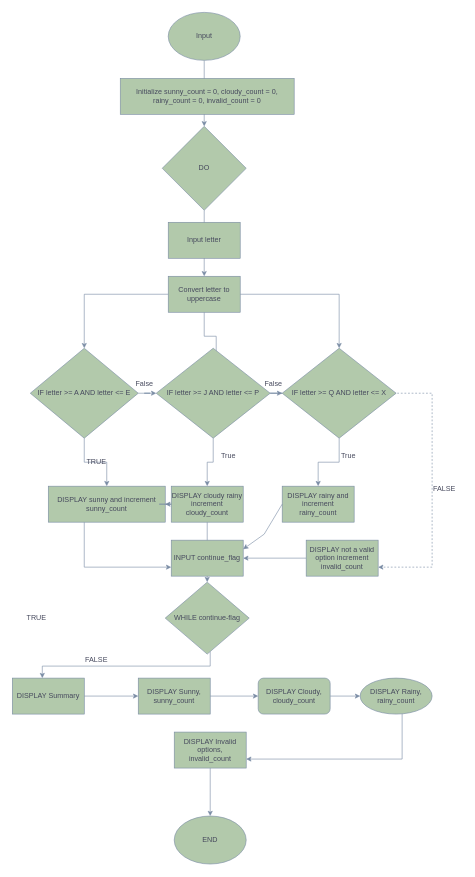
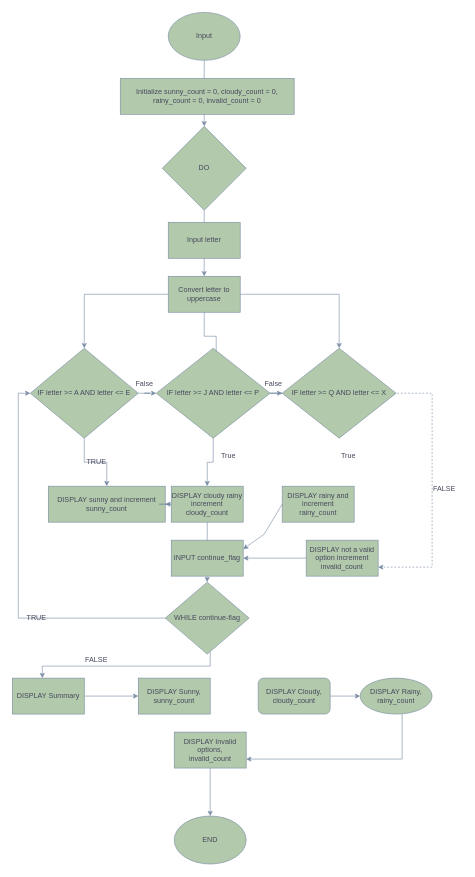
+ <mxCell id="28" value="" style="edgeStyle=orthogonalEdgeStyle;rounded=0;orthogonalLoop=1;jettySize=auto;html=1;entryX=0;entryY=0.5;entryDx=0;entryDy=0;labelBackgroundColor=none;strokeColor=#788AA3;fontColor=default;" edge="1" parent="1" source="30" target="14"><mxGeometry relative="1" as="geometry"><mxPoint x="-20" y="640" as="targetPoint" /></mxGeometry></mxCell>
- <mxCell id="23" value="" style="edgeStyle=orthogonalEdgeStyle;rounded=0;orthogonalLoop=1;jettySize=auto;html=1;labelBackgroundColor=none;strokeColor=#788AA3;fontColor=default;" edge="1" parent="1" source="25" target="26"><mxGeometry relative="1" as="geometry" /></mxCell>
- <mxCell id="15" value="" style="edgeStyle=orthogonalEdgeStyle;rounded=0;orthogonalLoop=1;jettySize=auto;html=1;entryX=0;entryY=0.75;entryDx=0;entryDy=0;labelBackgroundColor=none;strokeColor=#788AA3;fontColor=default;" edge="1" parent="1" source="16" target="27"><mxGeometry relative="1" as="geometry"><mxPoint x="140" y="950" as="targetPoint" /><Array as="points"><mxPoint x="140" y="945" /></Array></mxGeometry></mxCell>
- <mxCell id="33" value="" style="edgeStyle=orthogonalEdgeStyle;rounded=0;orthogonalLoop=1;jettySize=auto;html=1;labelBackgroundColor=none;strokeColor=#788AA3;fontColor=default;" edge="1" parent="1" source="34" target="36"><mxGeometry relative="1" as="geometry" /></mxCell>
